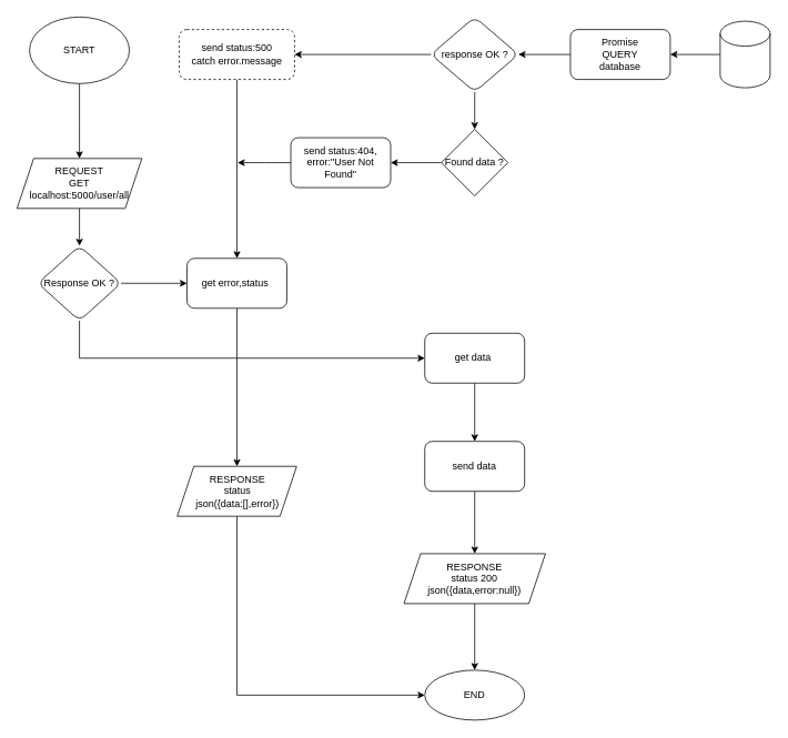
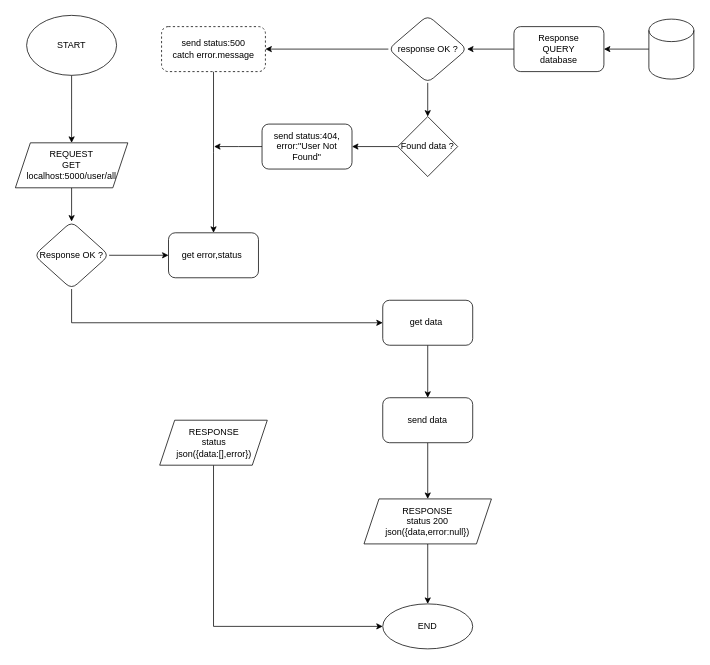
- <mxCell id="18" value="Promise&lt;br&gt;QUERY&lt;br&gt;database" style="rounded=1;whiteSpace=wrap;html=1;" vertex="1" parent="1"><mxGeometry x="685" y="35" width="120" height="60" as="geometry" /></mxCell>
+ <mxCell id="18" value="Response&lt;br&gt;QUERY&lt;br&gt;database" style="rounded=1;whiteSpace=wrap;html=1;" vertex="1" parent="1"><mxGeometry x="685" y="35" width="120" height="60" as="geometry" /></mxCell>
- <mxCell id="9" style="edgeStyle=orthogonalEdgeStyle;rounded=0;orthogonalLoop=1;jettySize=auto;html=1;" edge="1" parent="1" source="10" target="29"><mxGeometry relative="1" as="geometry" /></mxCell>
